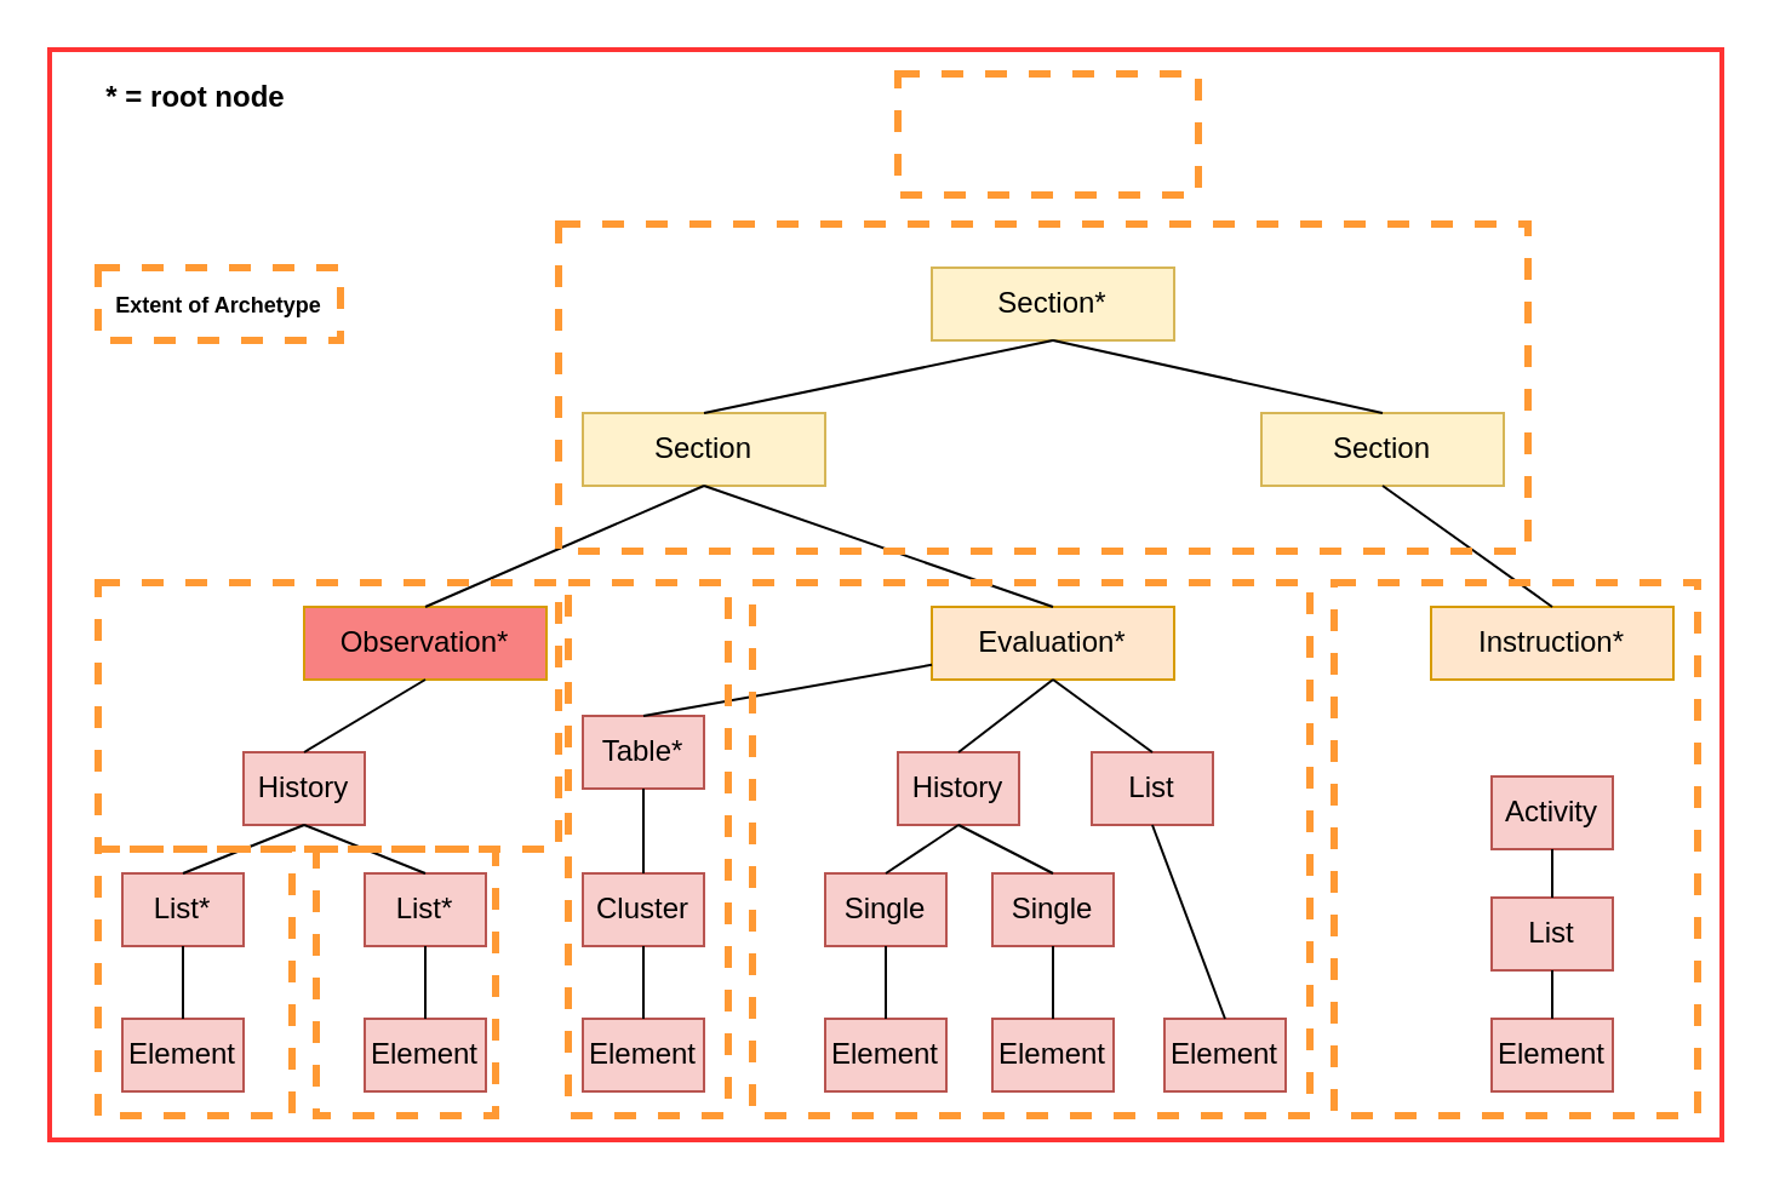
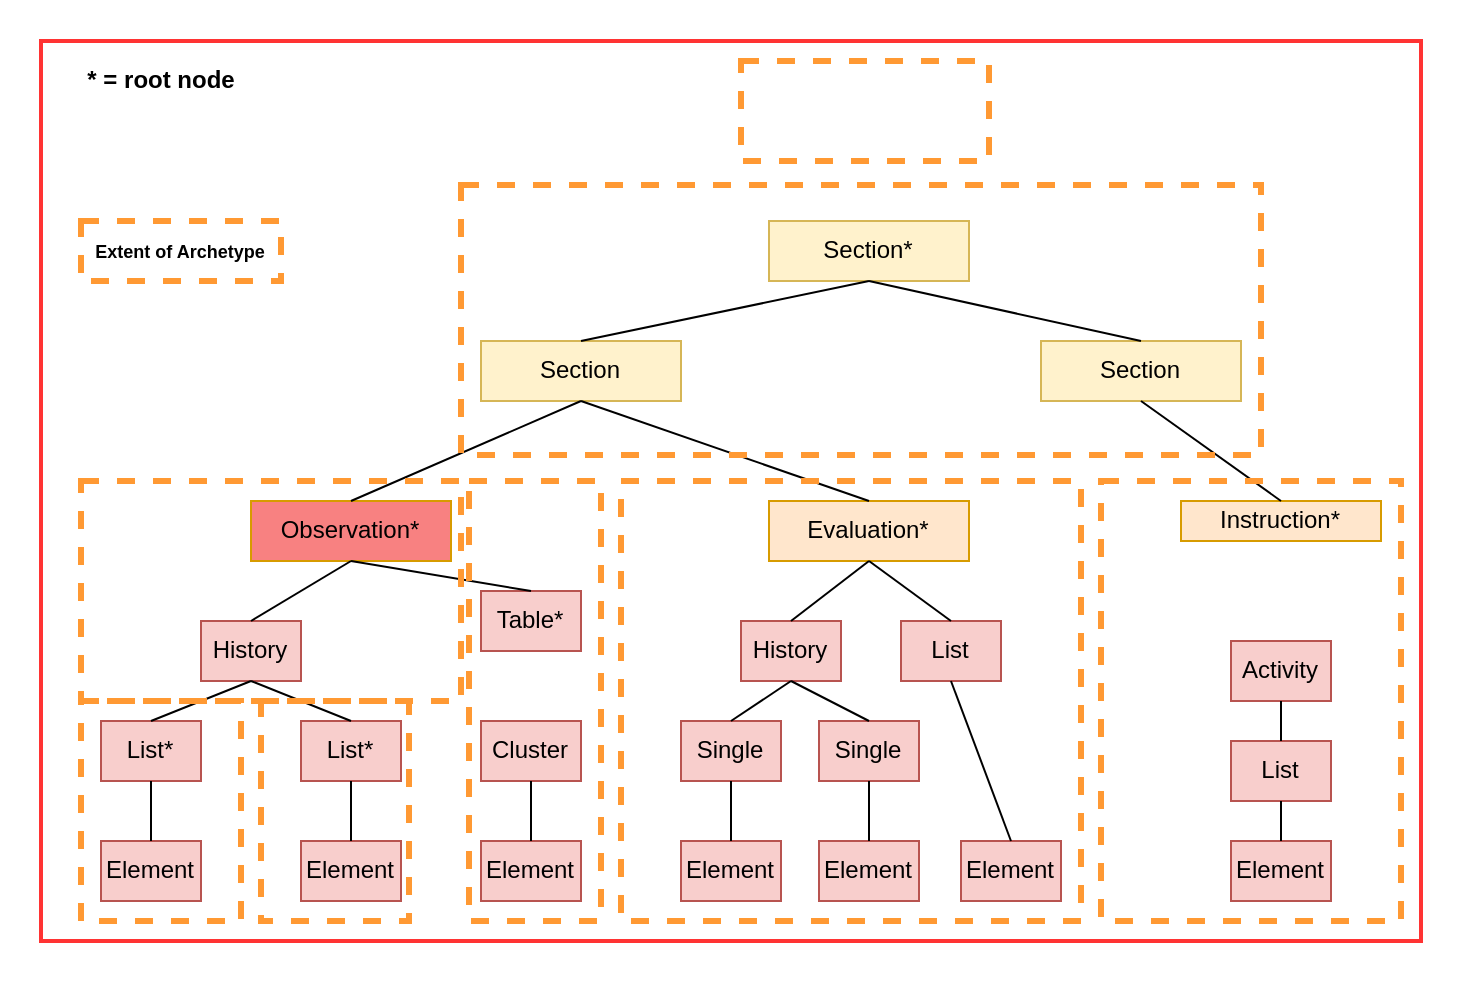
- <mxCell id="7" value="Instruction*" style="rounded=0;whiteSpace=wrap;html=1;fillColor=#ffe6cc;strokeColor=#d79b00;" vertex="1" parent="1"><mxGeometry x="590" y="250" width="100" height="30" as="geometry" /></mxCell>
+ <mxCell id="7" value="Instruction*" style="rounded=0;whiteSpace=wrap;html=1;fillColor=#ffe6cc;strokeColor=#d79b00;" vertex="1" parent="1"><mxGeometry x="590" y="250" width="100" height="20" as="geometry" /></mxCell>
- <mxCell id="32" value="" style="endArrow=none;html=1;exitX=0.5;exitY=0;exitDx=0;exitDy=0;" edge="1" parent="1" source="21" target="6"><mxGeometry width="50" height="50" relative="1" as="geometry"><mxPoint x="120" y="310" as="sourcePoint" /><mxPoint x="170" y="260" as="targetPoint" /></mxGeometry></mxCell>
+ <mxCell id="32" value="" style="endArrow=none;html=1;entryX=0.5;entryY=1;entryDx=0;entryDy=0;exitX=0.5;exitY=0;exitDx=0;exitDy=0;" edge="1" parent="1" source="21" target="5"><mxGeometry width="50" height="50" relative="1" as="geometry"><mxPoint x="120" y="310" as="sourcePoint" /><mxPoint x="170" y="260" as="targetPoint" /></mxGeometry></mxCell>
- <mxCell id="37" value="" style="endArrow=none;html=1;entryX=0.5;entryY=1;entryDx=0;entryDy=0;exitX=0.5;exitY=0;exitDx=0;exitDy=0;" edge="1" parent="1" source="26" target="21"><mxGeometry width="50" height="50" relative="1" as="geometry"><mxPoint x="120" y="310" as="sourcePoint" /><mxPoint x="170" y="260" as="targetPoint" /></mxGeometry></mxCell>
